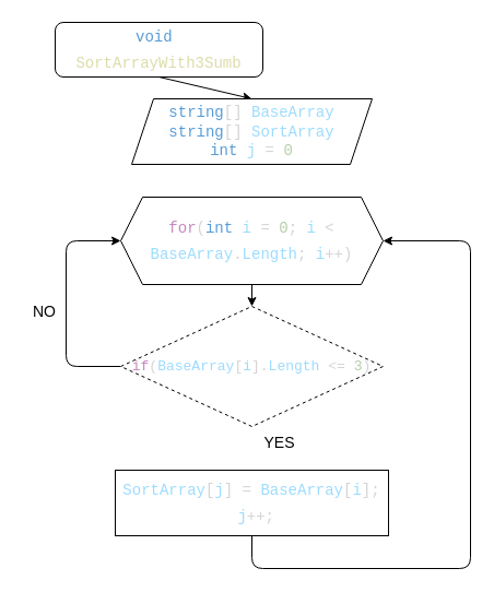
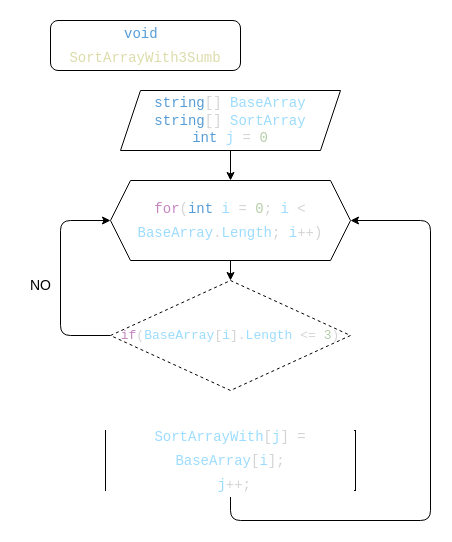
- <mxCell id="2" style="edgeStyle=none;html=1;exitX=0.5;exitY=1;exitDx=0;exitDy=0;entryX=0.5;entryY=0;entryDx=0;entryDy=0;fontSize=14;" parent="1" source="3" target="11" edge="1"><mxGeometry relative="1" as="geometry" /></mxCell>
+ <mxCell id="10" style="edgeStyle=none;html=1;exitX=0.5;exitY=1;exitDx=0;exitDy=0;entryX=0.5;entryY=0;entryDx=0;entryDy=0;fontSize=14;" parent="1" source="11" target="5" edge="1"><mxGeometry relative="1" as="geometry" /></mxCell>
- <mxCell id="13" value="YES" style="text;html=1;align=center;verticalAlign=middle;resizable=0;points=[];autosize=1;strokeColor=none;fillColor=none;fontSize=14;" parent="1" vertex="1"><mxGeometry x="230" y="390" width="50" height="30" as="geometry" /></mxCell>
- <mxCell id="9" value="&lt;div style=&quot;color: rgb(212, 212, 212); font-family: Consolas, &amp;quot;Courier New&amp;quot;, monospace; font-size: 14px; line-height: 24px;&quot;&gt;&lt;div&gt;&lt;span style=&quot;color: #9cdcfe;&quot;&gt;SortArray&lt;/span&gt;[&lt;span style=&quot;color: #9cdcfe;&quot;&gt;j&lt;/span&gt;] = &lt;span style=&quot;color: #9cdcfe;&quot;&gt;BaseArray&lt;/span&gt;[&lt;span style=&quot;color: #9cdcfe;&quot;&gt;i&lt;/span&gt;];&lt;/div&gt;&lt;div&gt;&amp;nbsp;&lt;span style=&quot;color: rgb(156, 220, 254);&quot;&gt;j&lt;/span&gt;++;&lt;/div&gt;&lt;/div&gt;" style="rounded=0;whiteSpace=wrap;html=1;labelBackgroundColor=default;" parent="1" vertex="1"><mxGeometry x="105" y="430" width="250" height="60" as="geometry" /></mxCell>
+ <mxCell id="9" value="&lt;div style=&quot;color: rgb(212, 212, 212); font-family: Consolas, &amp;quot;Courier New&amp;quot;, monospace; font-size: 14px; line-height: 24px;&quot;&gt;&lt;div&gt;&lt;span style=&quot;color: #9cdcfe;&quot;&gt;SortArrayWith&lt;/span&gt;[&lt;span style=&quot;color: #9cdcfe;&quot;&gt;j&lt;/span&gt;] = &lt;span style=&quot;color: #9cdcfe;&quot;&gt;BaseArray&lt;/span&gt;[&lt;span style=&quot;color: #9cdcfe;&quot;&gt;i&lt;/span&gt;];&lt;/div&gt;&lt;div&gt;&amp;nbsp;&lt;span style=&quot;color: rgb(156, 220, 254);&quot;&gt;j&lt;/span&gt;++;&lt;/div&gt;&lt;/div&gt;" style="rounded=0;whiteSpace=wrap;html=1;labelBackgroundColor=default;" parent="1" vertex="1"><mxGeometry x="105" y="430" width="250" height="60" as="geometry" /></mxCell>
